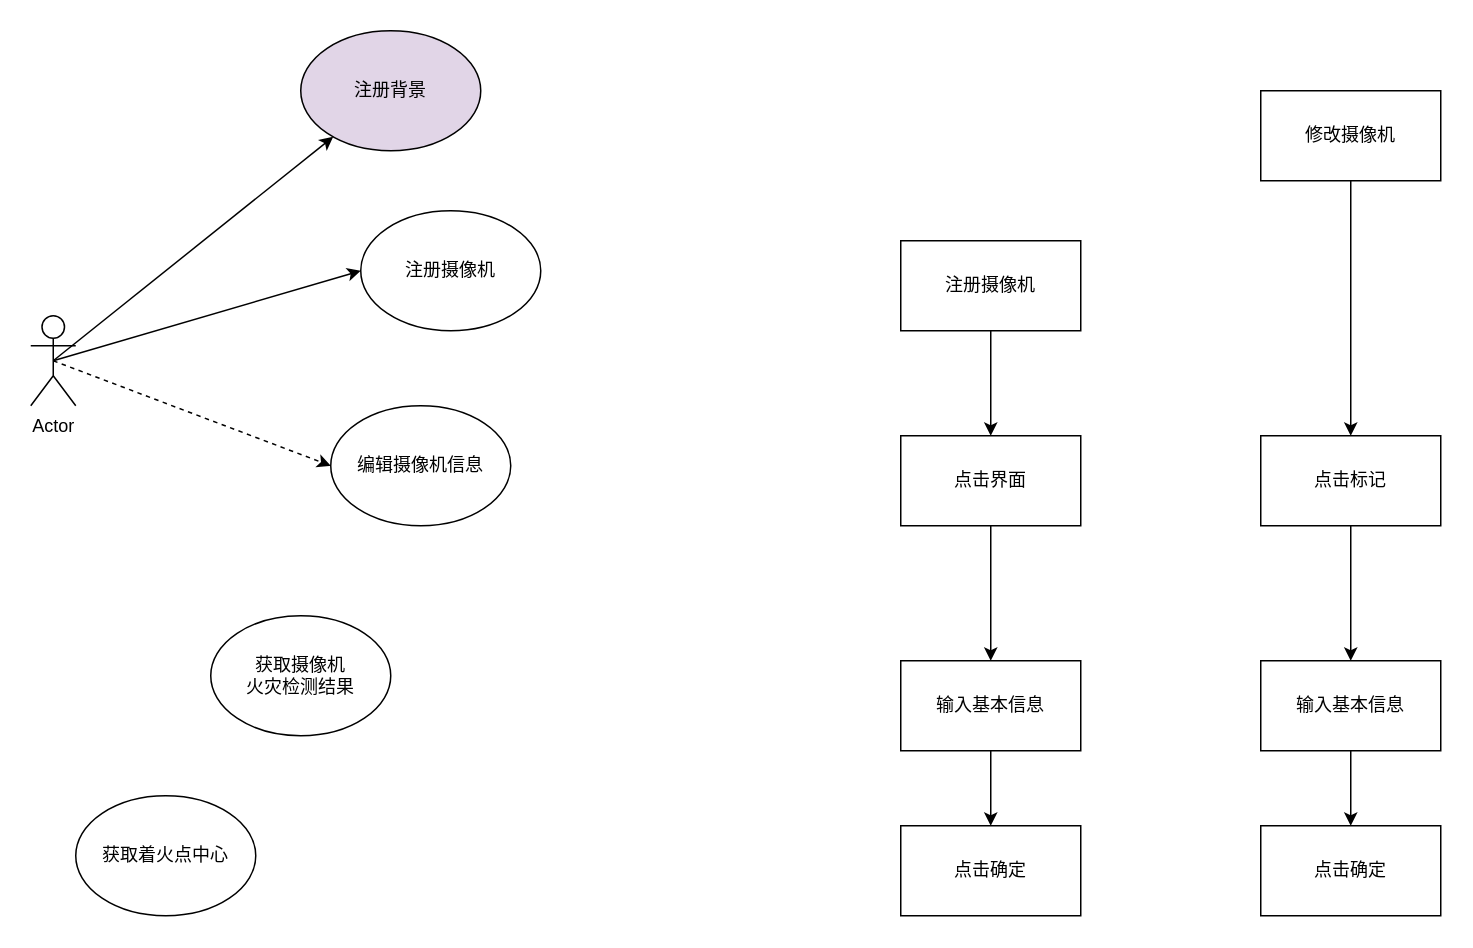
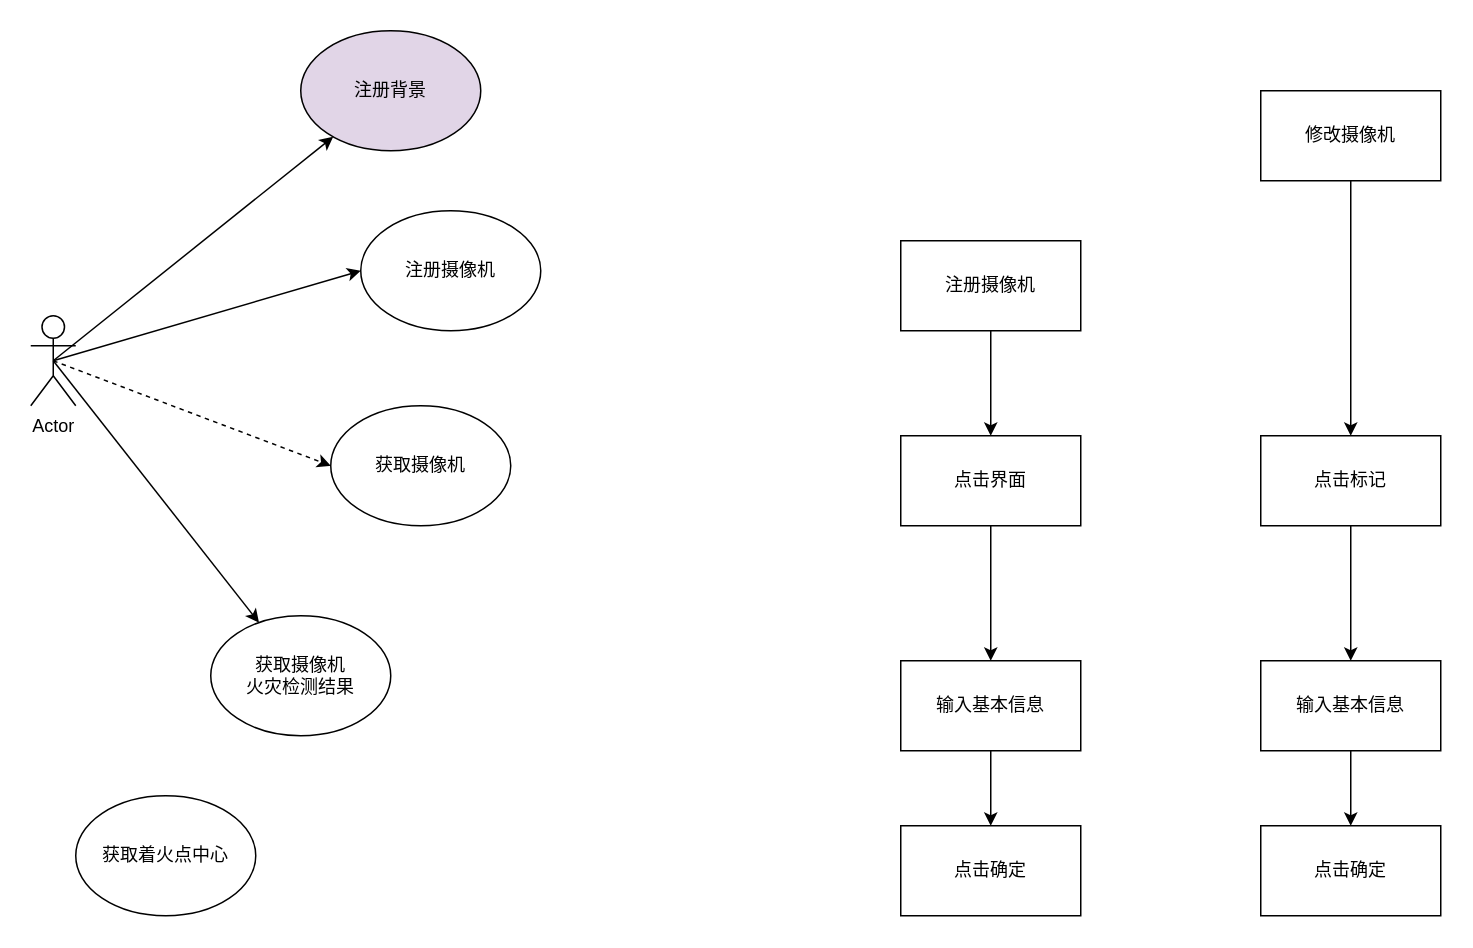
- <mxCell id="6" value="编辑摄像机信息" style="ellipse;whiteSpace=wrap;html=1;" vertex="1" parent="1"><mxGeometry x="220" y="270" width="120" height="80" as="geometry" /></mxCell>
+ <mxCell id="6" value="获取摄像机" style="ellipse;whiteSpace=wrap;html=1;" vertex="1" parent="1"><mxGeometry x="220" y="270" width="120" height="80" as="geometry" /></mxCell>
+ <mxCell id="2" style="rounded=0;orthogonalLoop=1;jettySize=auto;html=1;exitX=0.5;exitY=0.5;exitDx=0;exitDy=0;exitPerimeter=0;" edge="1" parent="1" source="4" target="9"><mxGeometry relative="1" as="geometry"><mxPoint x="200" y="450" as="targetPoint" /></mxGeometry></mxCell>
